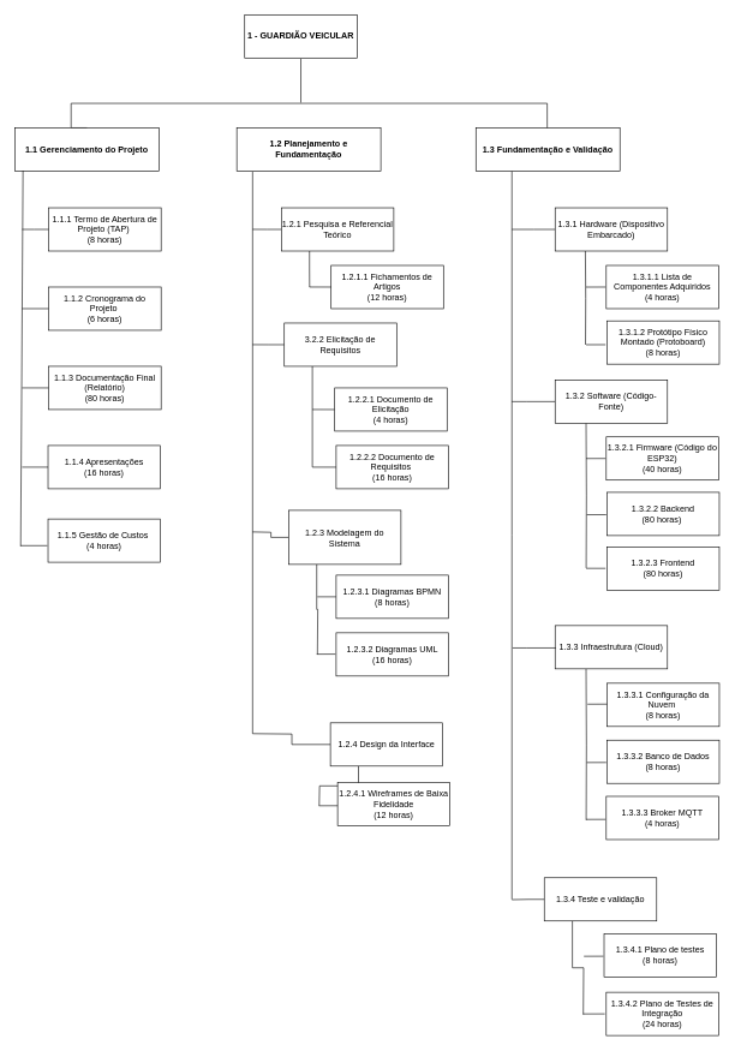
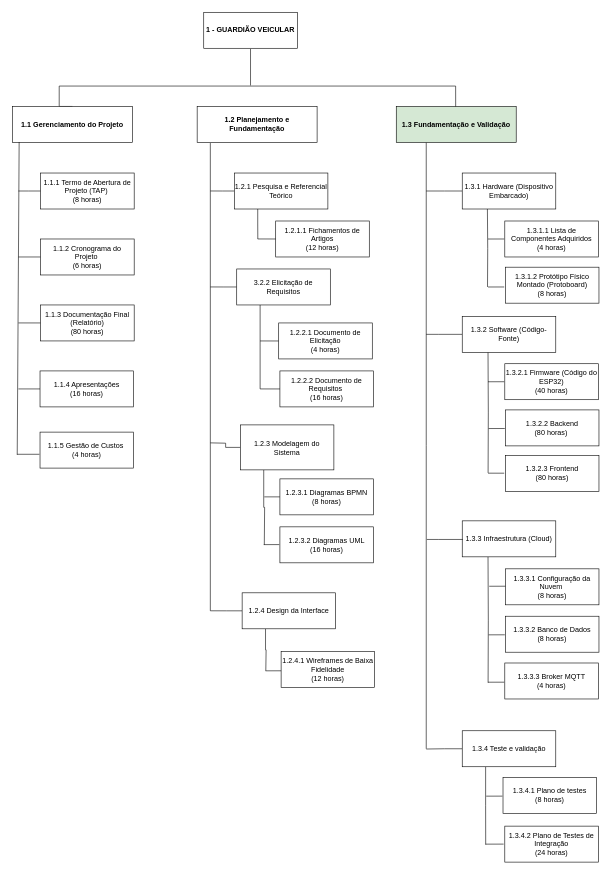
- <mxCell id="64" value="1.3 Fundamentação e Validação" style="rounded=0;whiteSpace=wrap;html=1;fontStyle=1" vertex="1" parent="1"><mxGeometry x="660" y="177" width="200" height="60" as="geometry" /></mxCell>
+ <mxCell id="64" value="1.3 Fundamentação e Validação" style="rounded=0;whiteSpace=wrap;html=1;fontStyle=1;fillColor=#d5e8d4;" vertex="1" parent="1"><mxGeometry x="660" y="177" width="200" height="60" as="geometry" /></mxCell>
- <mxCell id="38" value="1.2.4 Design da Interface" style="rounded=0;whiteSpace=wrap;html=1;fontStyle=0" vertex="1" parent="1"><mxGeometry x="458" y="1003" width="156" height="60" as="geometry" /></mxCell>
+ <mxCell id="38" value="1.2.4 Design da Interface" style="rounded=0;whiteSpace=wrap;html=1;fontStyle=0" vertex="1" parent="1"><mxGeometry x="403" y="988" width="156" height="60" as="geometry" /></mxCell>
- <mxCell id="59" value="1.3.4 Teste e validação" style="rounded=0;whiteSpace=wrap;html=1;fontStyle=0" vertex="1" parent="1"><mxGeometry x="755" y="1218" width="156" height="60" as="geometry" /></mxCell>
+ <mxCell id="59" value="1.3.4 Teste e validação" style="rounded=0;whiteSpace=wrap;html=1;fontStyle=0" vertex="1" parent="1"><mxGeometry x="770" y="1218" width="156" height="60" as="geometry" /></mxCell>
